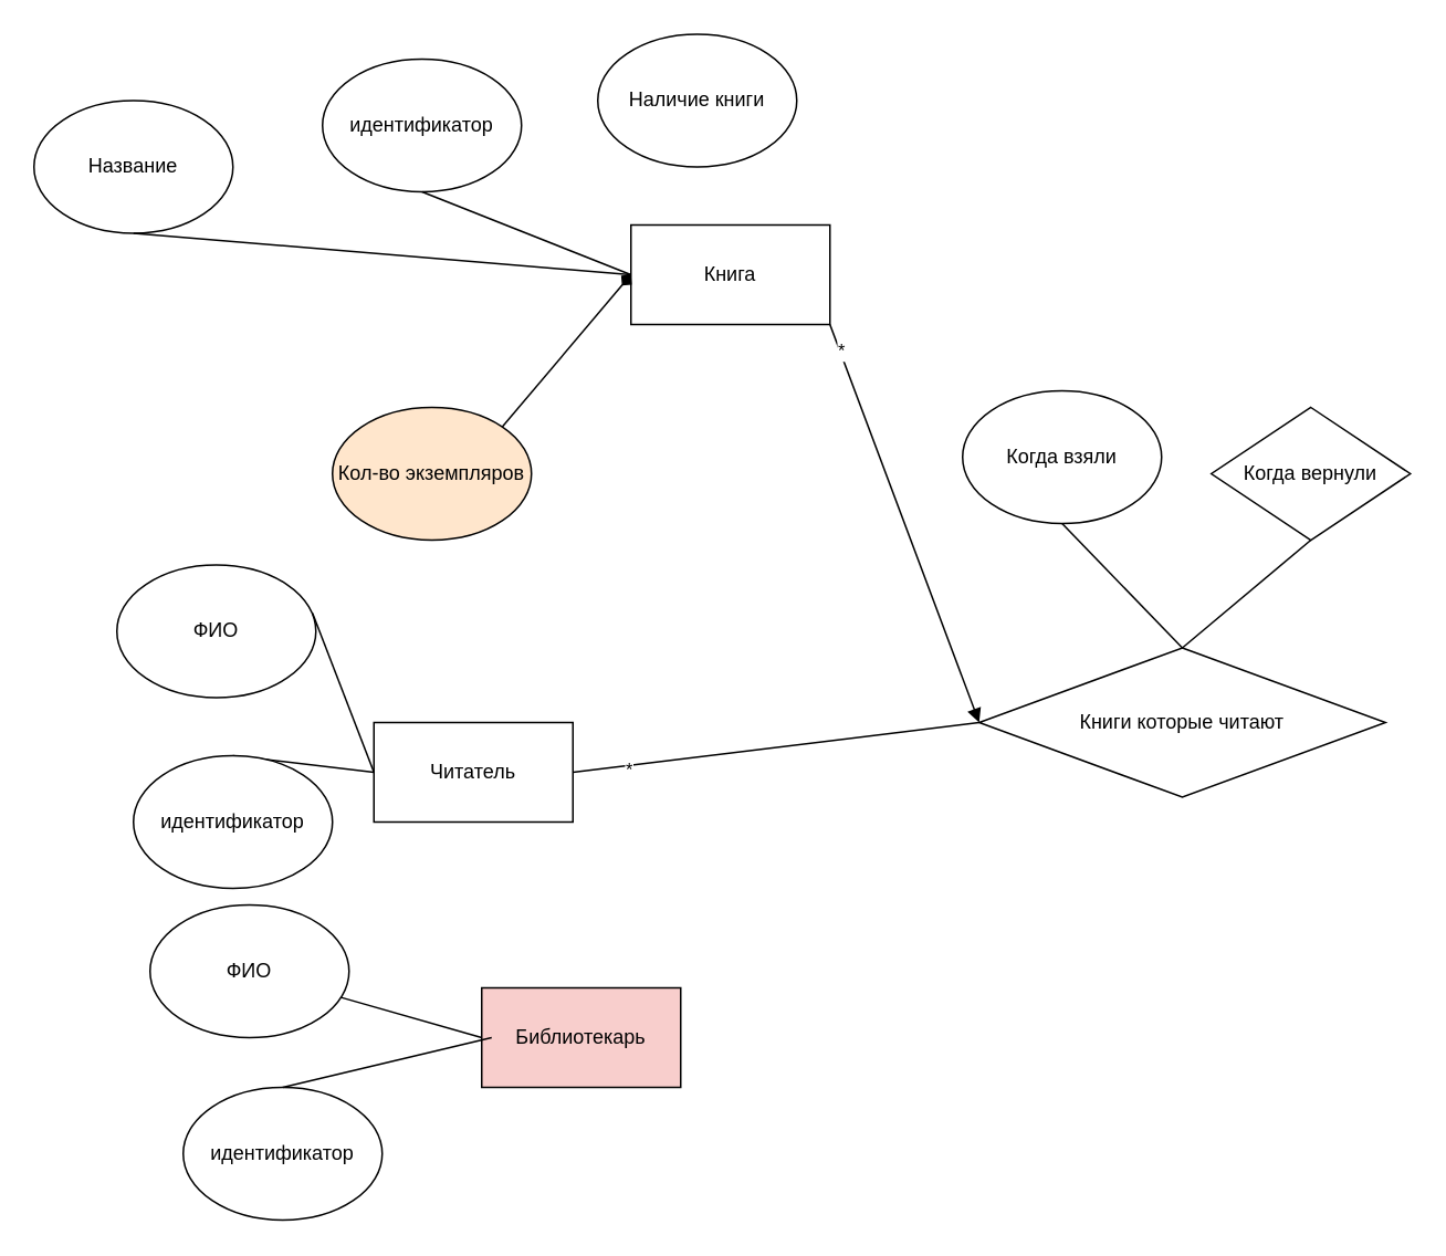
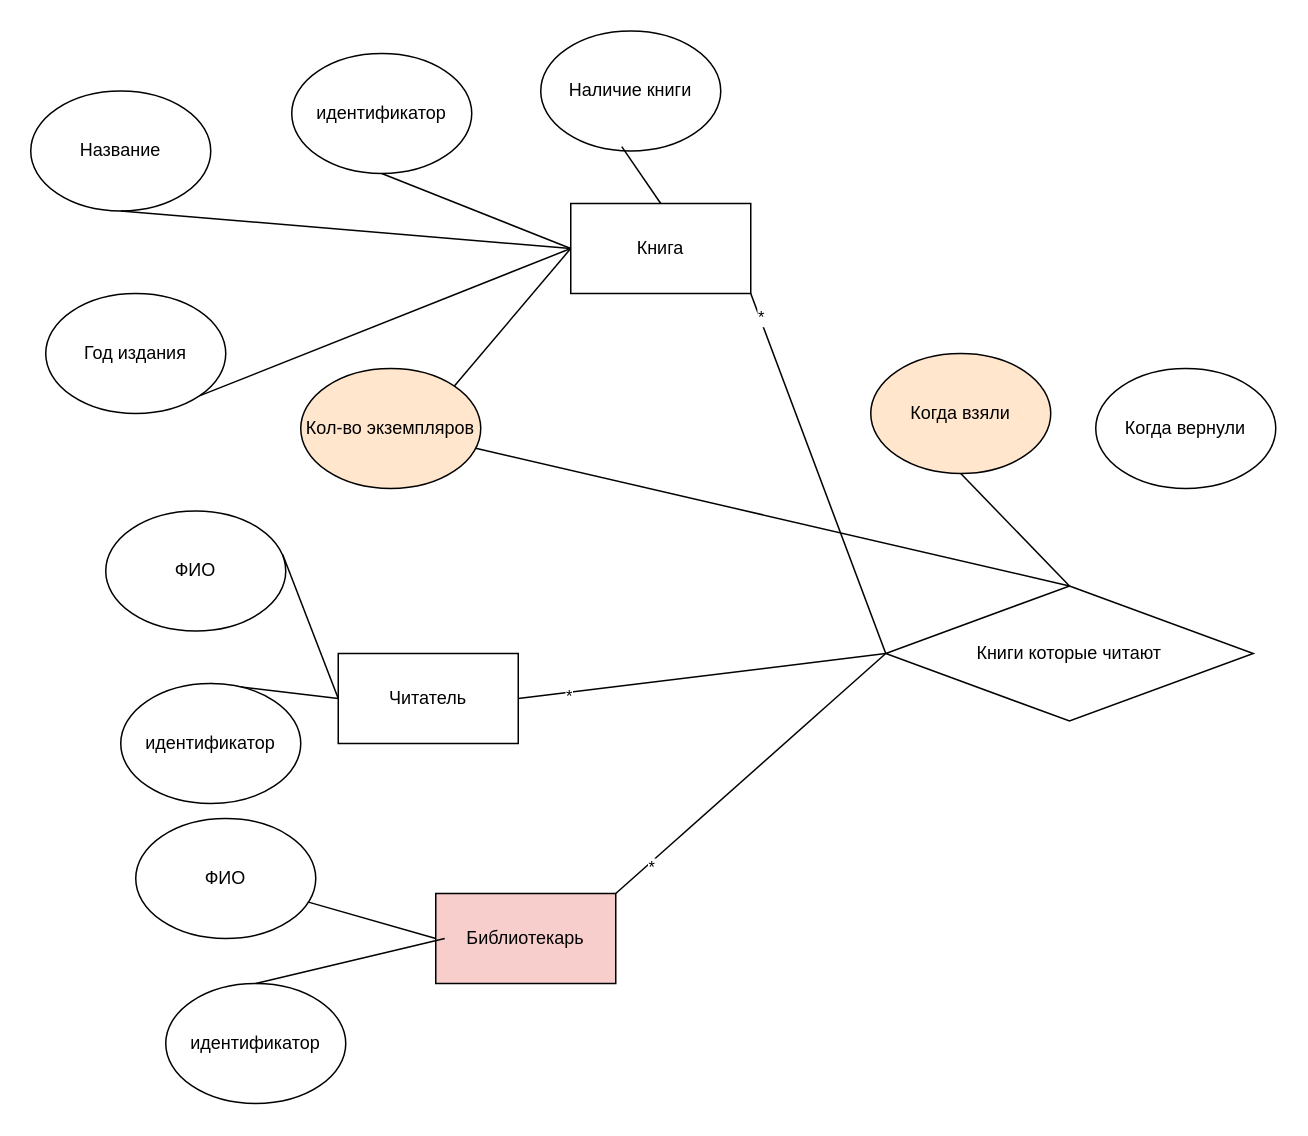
+ <mxCell id="33" value="" style="endArrow=none;html=1;rounded=0;entryX=0.45;entryY=0.963;entryDx=0;entryDy=0;entryPerimeter=0;exitX=0.5;exitY=0;exitDx=0;exitDy=0;" edge="1" parent="1" source="2" target="32"><mxGeometry width="50" height="50" relative="1" as="geometry"><mxPoint x="360" y="335" as="sourcePoint" /><mxPoint x="410" y="285" as="targetPoint" /></mxGeometry></mxCell>
- <mxCell id="17" value="" style="endArrow=diamond;html=1;rounded=0;entryX=0;entryY=0.5;entryDx=0;entryDy=0;exitX=1;exitY=0;exitDx=0;exitDy=0;" edge="1" parent="1" source="18" target="2"><mxGeometry width="50" height="50" relative="1" as="geometry"><mxPoint x="110" y="295" as="sourcePoint" /><mxPoint x="200" y="275" as="targetPoint" /></mxGeometry></mxCell>
+ <mxCell id="17" value="" style="endArrow=none;html=1;rounded=0;entryX=0;entryY=0.5;entryDx=0;entryDy=0;exitX=1;exitY=0;exitDx=0;exitDy=0;" edge="1" parent="1" source="18" target="2"><mxGeometry width="50" height="50" relative="1" as="geometry"><mxPoint x="110" y="295" as="sourcePoint" /><mxPoint x="200" y="275" as="targetPoint" /></mxGeometry></mxCell>
+ <mxCell id="5" value="" style="endArrow=none;html=1;rounded=0;entryX=1;entryY=1;entryDx=0;entryDy=0;exitX=0;exitY=0.5;exitDx=0;exitDy=0;" edge="1" parent="1" source="2" target="3"><mxGeometry width="50" height="50" relative="1" as="geometry"><mxPoint x="260" y="215" as="sourcePoint" /><mxPoint x="310" y="165" as="targetPoint" /></mxGeometry></mxCell>
+ <mxCell id="3" value="Год издания" style="ellipse;whiteSpace=wrap;html=1;" vertex="1" parent="1"><mxGeometry x="30" y="195" width="120" height="80" as="geometry" /></mxCell>
- <mxCell id="28" value="Когда взяли" style="ellipse;whiteSpace=wrap;html=1;" vertex="1" parent="1"><mxGeometry x="580" y="235" width="120" height="80" as="geometry" /></mxCell>
+ <mxCell id="28" value="Когда взяли" style="ellipse;whiteSpace=wrap;html=1;fillColor=#ffe6cc;" vertex="1" parent="1"><mxGeometry x="580" y="235" width="120" height="80" as="geometry" /></mxCell>
- <mxCell id="29" value="Когда вернули" style="rhombus;whiteSpace=wrap;html=1;" vertex="1" parent="1"><mxGeometry x="730" y="245" width="120" height="80" as="geometry" /></mxCell>
+ <mxCell id="29" value="Когда вернули" style="ellipse;whiteSpace=wrap;html=1;" vertex="1" parent="1"><mxGeometry x="730" y="245" width="120" height="80" as="geometry" /></mxCell>
- <mxCell id="31" value="" style="endArrow=none;html=1;rounded=0;entryX=0.5;entryY=1;entryDx=0;entryDy=0;exitX=0.5;exitY=0;exitDx=0;exitDy=0;" edge="1" parent="1" source="10" target="29"><mxGeometry width="50" height="50" relative="1" as="geometry"><mxPoint x="720" y="425" as="sourcePoint" /><mxPoint x="770" y="375" as="targetPoint" /></mxGeometry></mxCell>
+ <mxCell id="31" value="" style="endArrow=none;html=1;rounded=0;exitX=0.5;exitY=0;exitDx=0;exitDy=0;" edge="1" parent="1" source="10" target="18"><mxGeometry width="50" height="50" relative="1" as="geometry"><mxPoint x="720" y="425" as="sourcePoint" /><mxPoint x="770" y="375" as="targetPoint" /></mxGeometry></mxCell>
- <mxCell id="11" value="" style="endArrow=block;html=1;rounded=0;entryX=0;entryY=0.5;entryDx=0;entryDy=0;exitX=1;exitY=1;exitDx=0;exitDy=0;" edge="1" parent="1" source="2" target="10"><mxGeometry width="50" height="50" relative="1" as="geometry"><mxPoint x="500" y="335" as="sourcePoint" /><mxPoint x="550" y="285" as="targetPoint" /></mxGeometry></mxCell>
+ <mxCell id="11" value="" style="endArrow=none;html=1;rounded=0;entryX=0;entryY=0.5;entryDx=0;entryDy=0;exitX=1;exitY=1;exitDx=0;exitDy=0;" edge="1" parent="1" source="2" target="10"><mxGeometry width="50" height="50" relative="1" as="geometry"><mxPoint x="500" y="335" as="sourcePoint" /><mxPoint x="550" y="285" as="targetPoint" /></mxGeometry></mxCell>
+ <mxCell id="24" value="" style="endArrow=none;html=1;rounded=0;exitX=1;exitY=0;exitDx=0;exitDy=0;entryX=0;entryY=0.5;entryDx=0;entryDy=0;" edge="1" parent="1" source="19" target="10"><mxGeometry width="50" height="50" relative="1" as="geometry"><mxPoint x="500" y="705" as="sourcePoint" /><mxPoint x="570" y="485" as="targetPoint" /></mxGeometry></mxCell>
+ <mxCell id="25" value="*" style="edgeLabel;html=1;align=center;verticalAlign=middle;resizable=0;points=[];" vertex="1" connectable="0" parent="24"><mxGeometry x="-0.762" y="-3" relative="1" as="geometry"><mxPoint as="offset" /></mxGeometry></mxCell>
